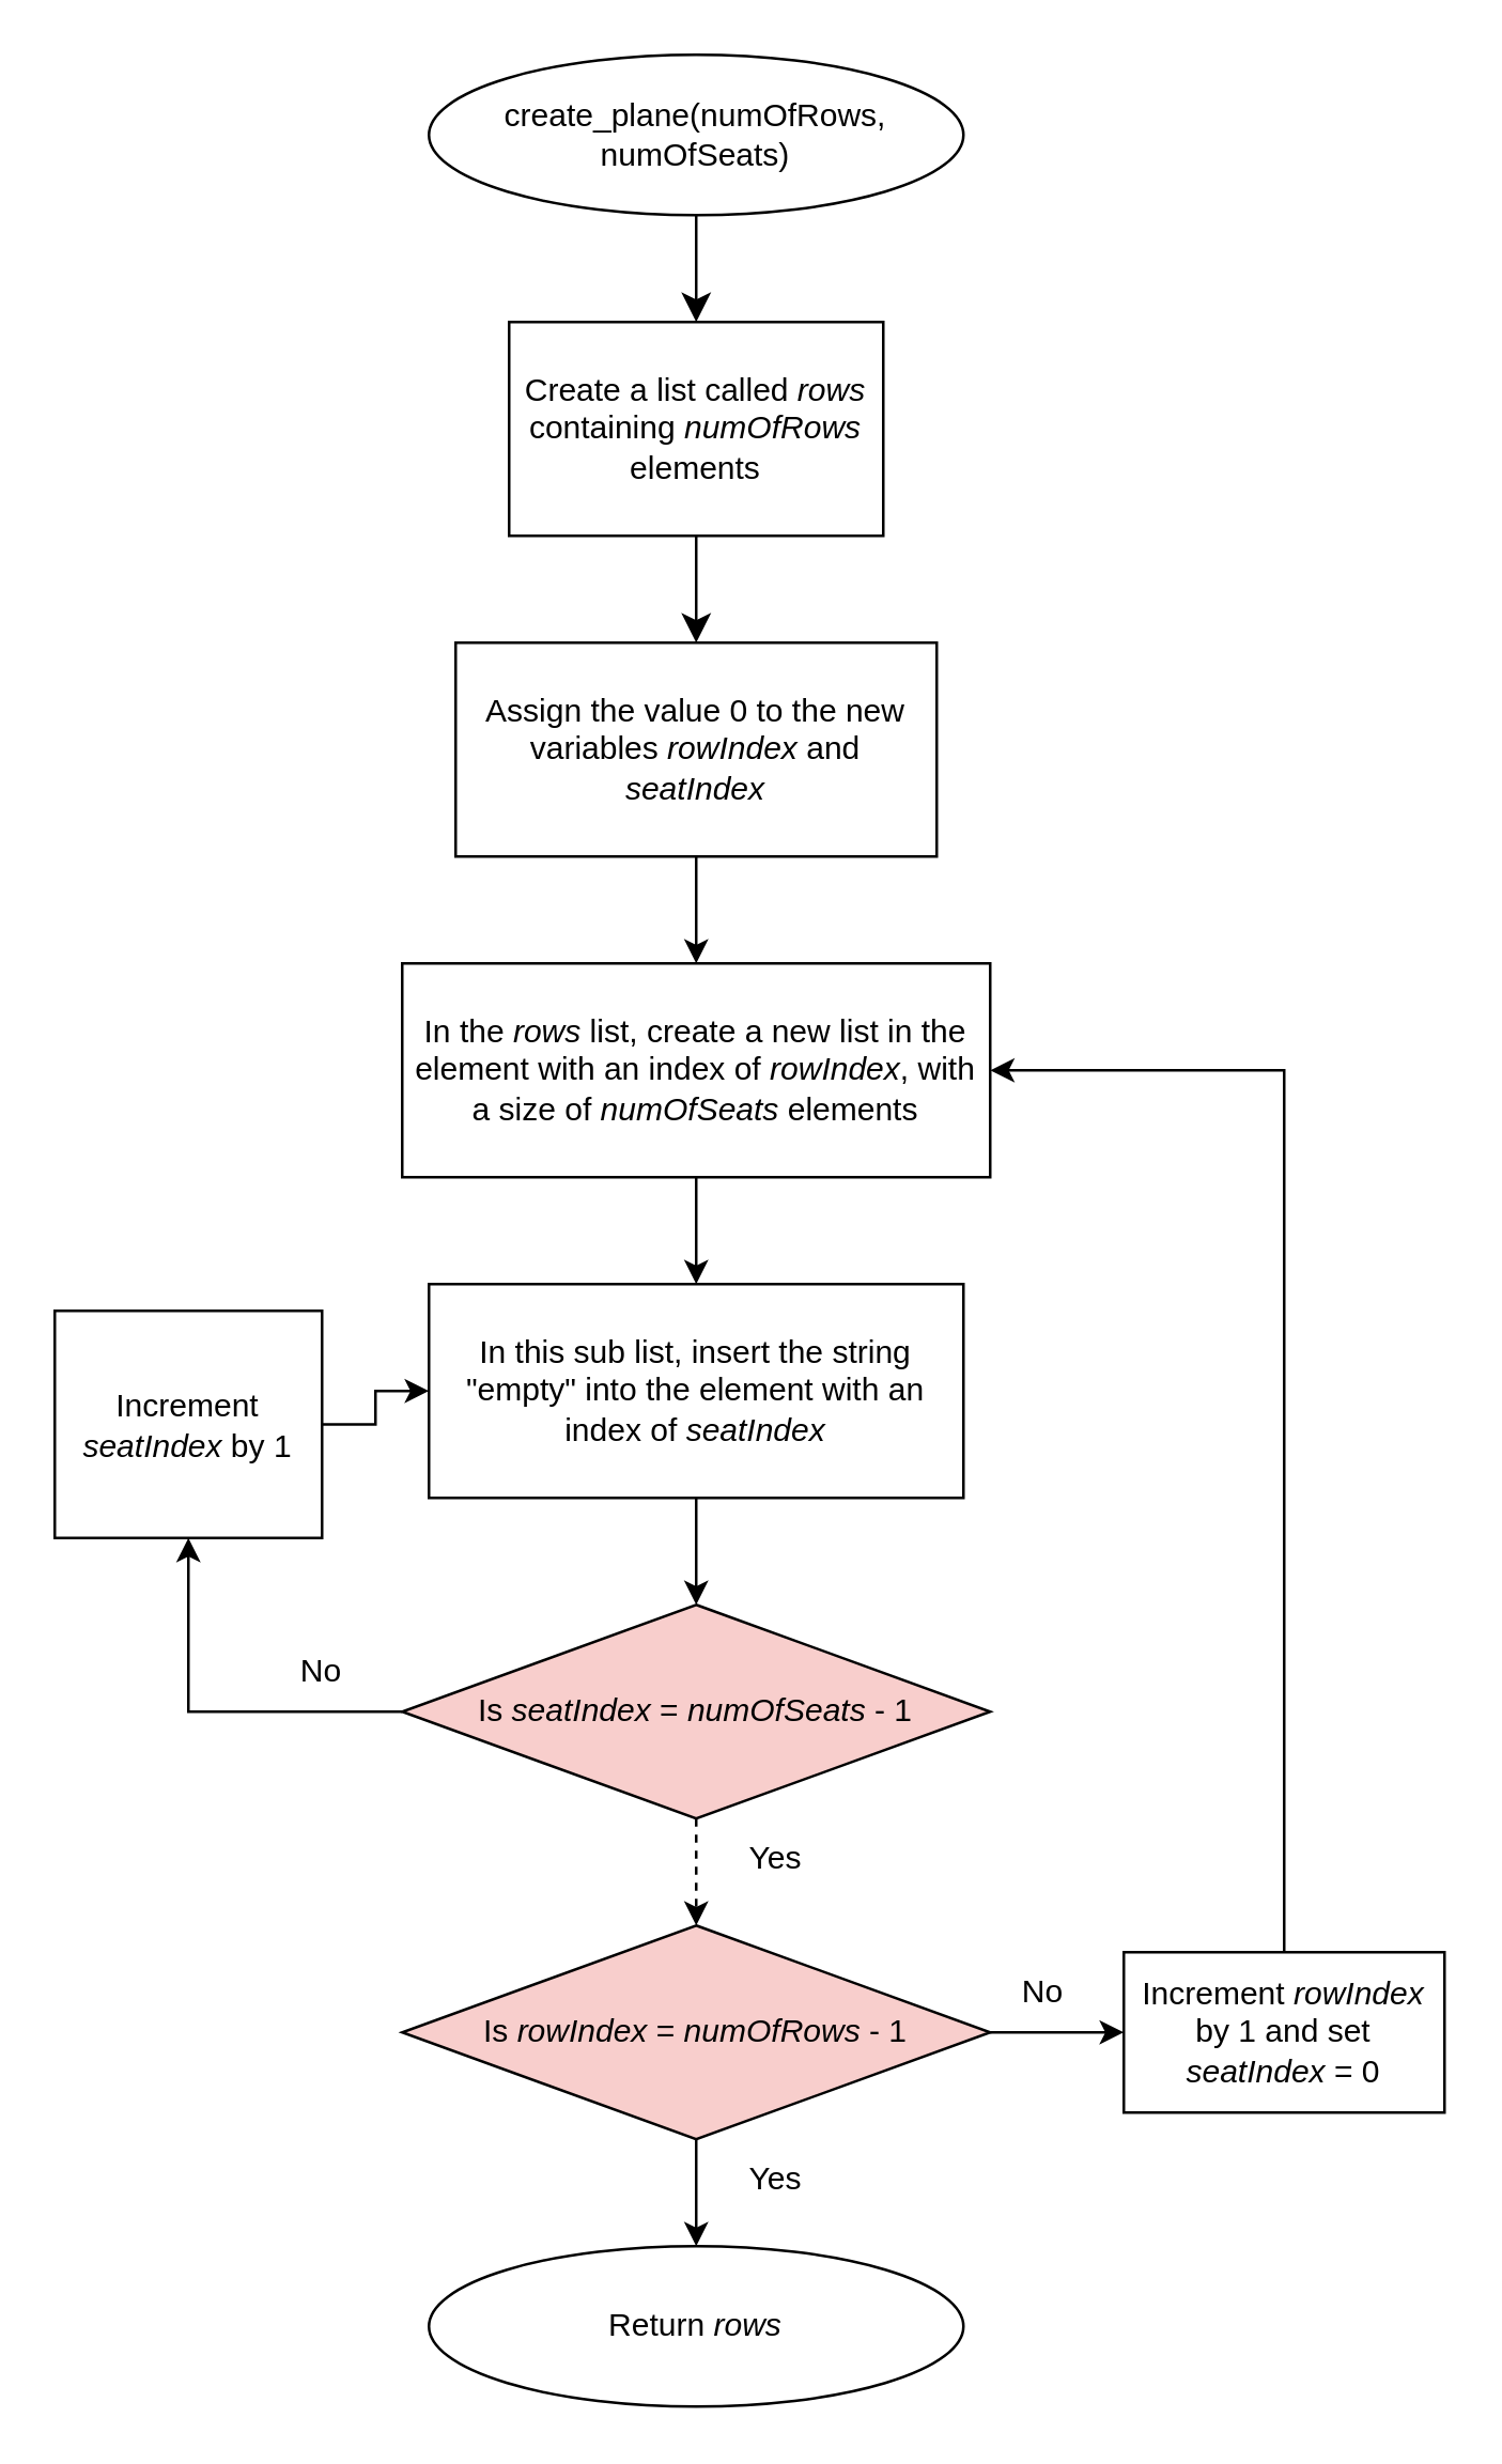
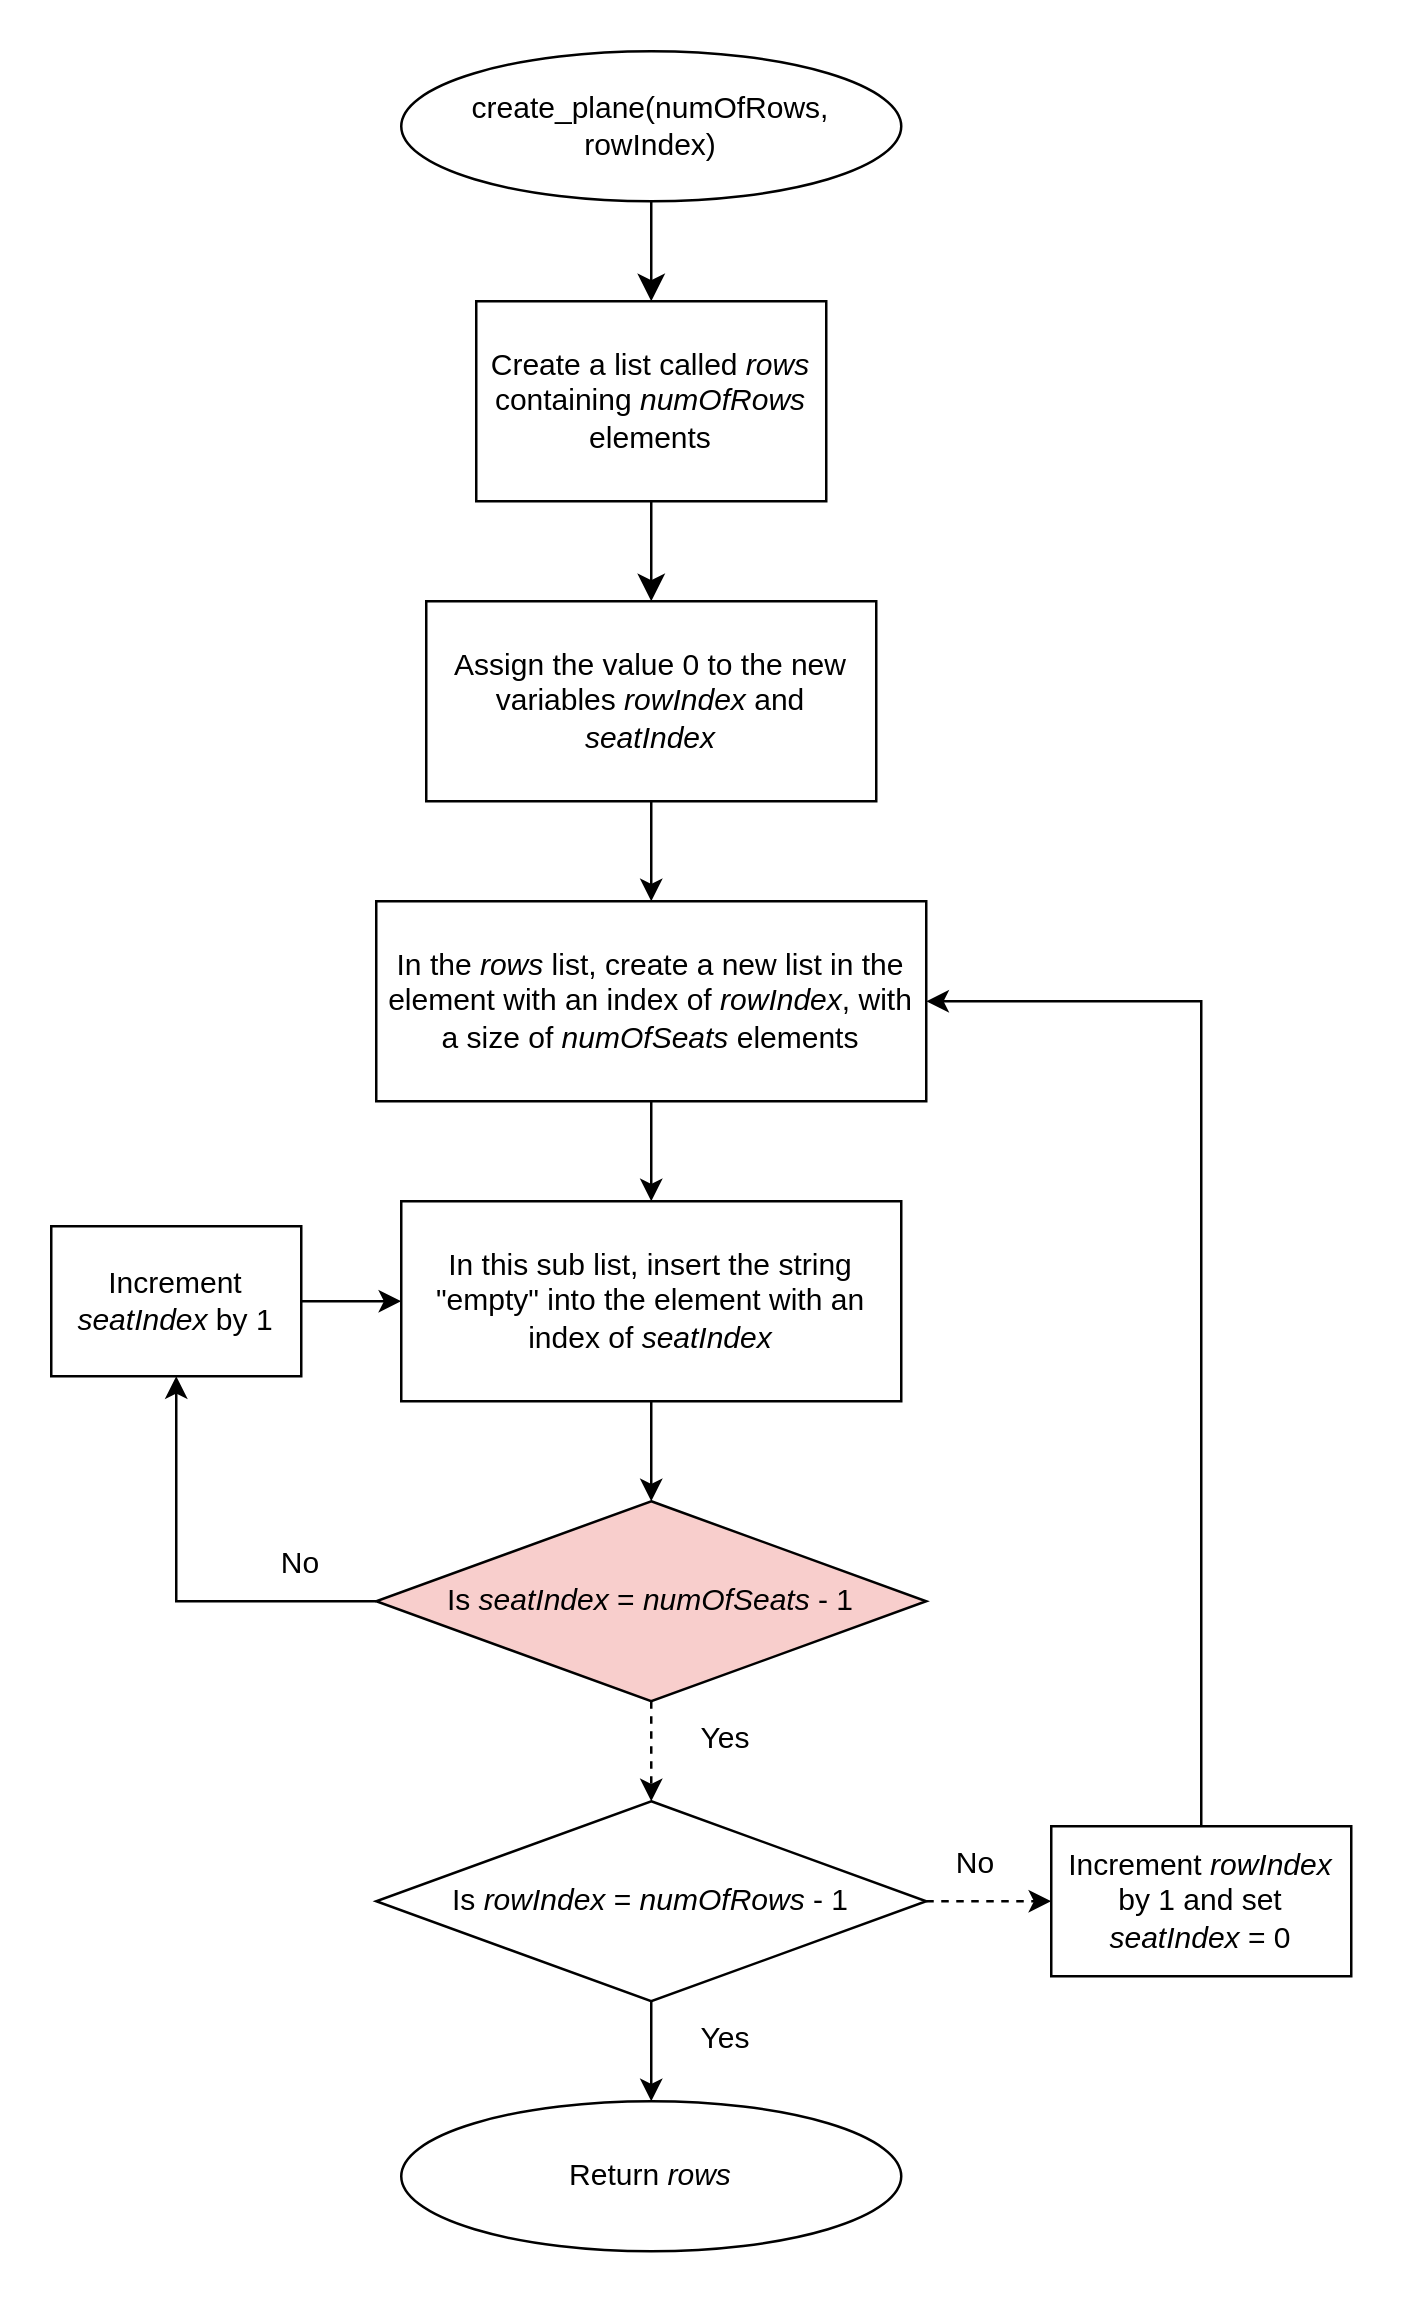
- <mxCell id="3" value="create_plane(numOfRows, numOfSeats)" style="ellipse;whiteSpace=wrap;html=1;" parent="1" vertex="1"><mxGeometry x="160" y="20" width="200" height="60" as="geometry" /></mxCell>
+ <mxCell id="3" value="create_plane(numOfRows, rowIndex)" style="ellipse;whiteSpace=wrap;html=1;" parent="1" vertex="1"><mxGeometry x="160" y="20" width="200" height="60" as="geometry" /></mxCell>
- <mxCell id="15" value="Increment &lt;i&gt;seatIndex&lt;/i&gt; by 1" style="whiteSpace=wrap;html=1;" parent="1" vertex="1"><mxGeometry x="20" y="490" width="100" height="85" as="geometry" /></mxCell>
+ <mxCell id="15" value="Increment &lt;i&gt;seatIndex&lt;/i&gt; by 1" style="whiteSpace=wrap;html=1;" parent="1" vertex="1"><mxGeometry x="20" y="490" width="100" height="60" as="geometry" /></mxCell>
- <mxCell id="20" value="Is &lt;i&gt;rowIndex&lt;/i&gt; = &lt;i&gt;numOfRows&lt;/i&gt; - 1" style="rhombus;whiteSpace=wrap;html=1;fillColor=#f8cecc;" parent="1" vertex="1"><mxGeometry x="150" y="720" width="220" height="80" as="geometry" /></mxCell>
+ <mxCell id="20" value="Is &lt;i&gt;rowIndex&lt;/i&gt; = &lt;i&gt;numOfRows&lt;/i&gt; - 1" style="rhombus;whiteSpace=wrap;html=1;" parent="1" vertex="1"><mxGeometry x="150" y="720" width="220" height="80" as="geometry" /></mxCell>
- <mxCell id="18" value="" style="edgeStyle=orthogonalEdgeStyle;rounded=0;orthogonalLoop=1;jettySize=auto;html=1;" parent="1" source="20" target="22" edge="1"><mxGeometry relative="1" as="geometry" /></mxCell>
+ <mxCell id="18" value="" style="edgeStyle=orthogonalEdgeStyle;rounded=0;orthogonalLoop=1;jettySize=auto;html=1;dashed=1;" parent="1" source="20" target="22" edge="1"><mxGeometry relative="1" as="geometry" /></mxCell>
